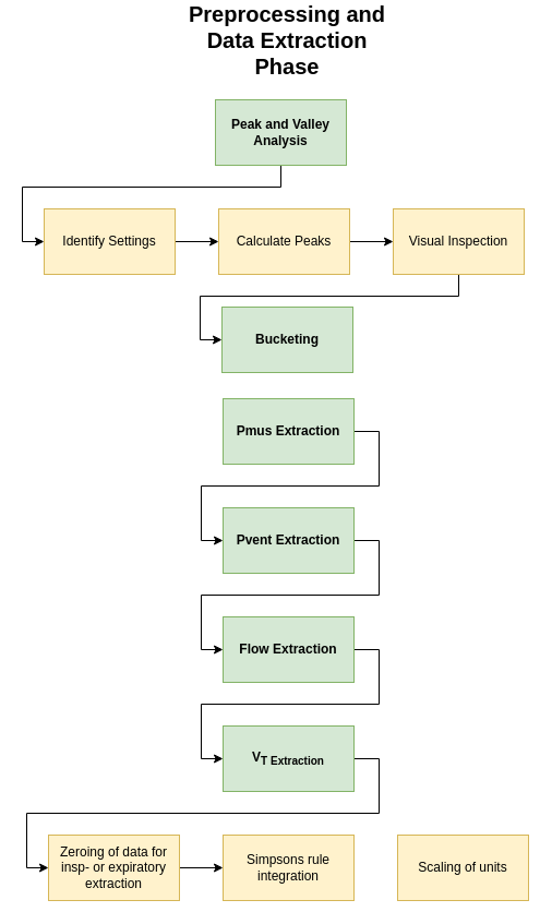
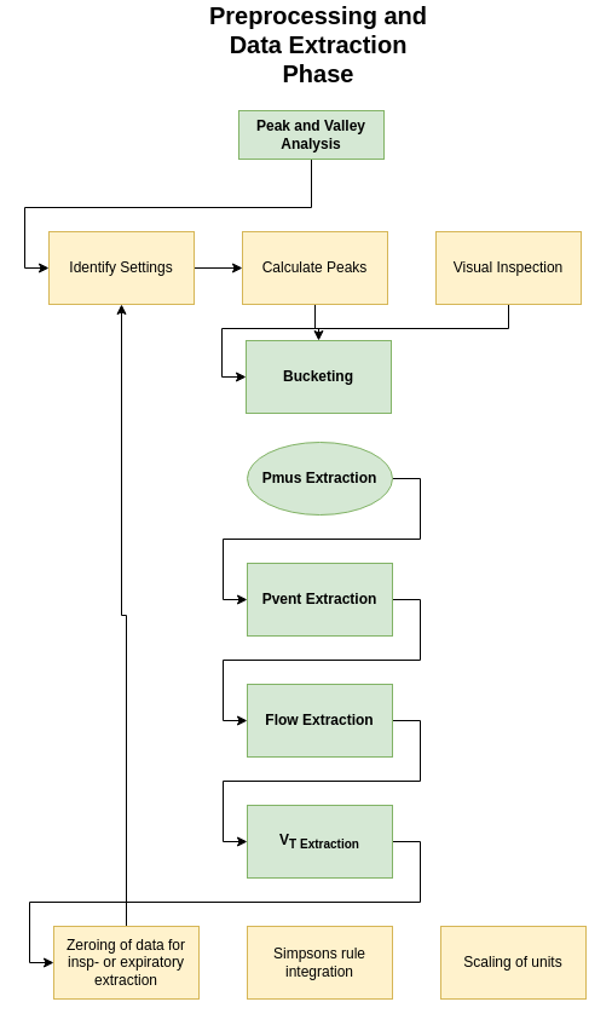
- <mxCell id="3" value="&lt;b&gt;Peak and Valley Analysis&lt;/b&gt;" style="rounded=0;whiteSpace=wrap;html=1;fillColor=#d5e8d4;strokeColor=#82b366;" parent="1" vertex="1"><mxGeometry x="197" y="90" width="120" height="60" as="geometry" /></mxCell>
+ <mxCell id="3" value="&lt;b&gt;Peak and Valley Analysis&lt;/b&gt;" style="rounded=0;whiteSpace=wrap;html=1;fillColor=#d5e8d4;strokeColor=#82b366;" parent="1" vertex="1"><mxGeometry x="197" y="90" width="120" height="40" as="geometry" /></mxCell>
- <mxCell id="6" style="edgeStyle=orthogonalEdgeStyle;rounded=0;orthogonalLoop=1;jettySize=auto;html=1;entryX=0;entryY=0.5;entryDx=0;entryDy=0;" parent="1" source="7" target="9" edge="1"><mxGeometry relative="1" as="geometry" /></mxCell>
+ <mxCell id="6" style="edgeStyle=orthogonalEdgeStyle;rounded=0;orthogonalLoop=1;jettySize=auto;html=1;" parent="1" source="7" target="23" edge="1"><mxGeometry relative="1" as="geometry" /></mxCell>
- <mxCell id="11" value="&lt;b&gt;Pmus Extraction&lt;/b&gt;" style="rounded=0;whiteSpace=wrap;html=1;fillColor=#d5e8d4;strokeColor=#82b366;" parent="1" vertex="1"><mxGeometry x="204" y="364" width="120" height="60" as="geometry" /></mxCell>
+ <mxCell id="11" value="&lt;b&gt;Pmus Extraction&lt;/b&gt;" style="ellipse;whiteSpace=wrap;html=1;fillColor=#d5e8d4;strokeColor=#82b366;" parent="1" vertex="1"><mxGeometry x="204" y="364" width="120" height="60" as="geometry" /></mxCell>
- <mxCell id="18" style="edgeStyle=orthogonalEdgeStyle;rounded=0;orthogonalLoop=1;jettySize=auto;html=1;entryX=0;entryY=0.5;entryDx=0;entryDy=0;" parent="1" source="19" target="20" edge="1"><mxGeometry relative="1" as="geometry" /></mxCell>
+ <mxCell id="18" style="edgeStyle=orthogonalEdgeStyle;rounded=0;orthogonalLoop=1;jettySize=auto;html=1;" parent="1" source="19" target="5" edge="1"><mxGeometry relative="1" as="geometry" /></mxCell>
